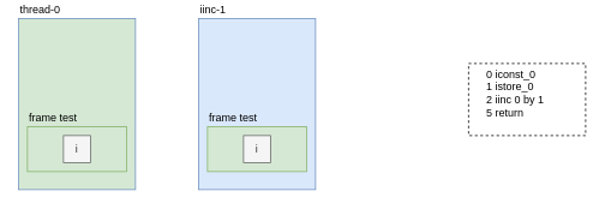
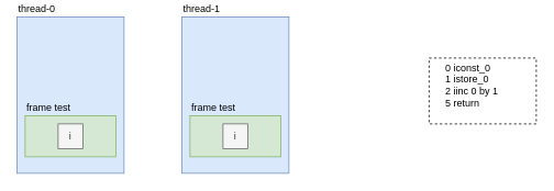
- <mxCell id="3" value="iinc-1" style="rounded=0;whiteSpace=wrap;html=1;align=left;labelPosition=center;verticalLabelPosition=top;verticalAlign=bottom;labelBorderColor=none;fillColor=#dae8fc;strokeColor=#6c8ebf;" parent="1" vertex="1"><mxGeometry x="220" y="20" width="130" height="190" as="geometry" /></mxCell>
+ <mxCell id="3" value="thread-1" style="rounded=0;whiteSpace=wrap;html=1;align=left;labelPosition=center;verticalLabelPosition=top;verticalAlign=bottom;labelBorderColor=none;fillColor=#dae8fc;strokeColor=#6c8ebf;" parent="1" vertex="1"><mxGeometry x="220" y="20" width="130" height="190" as="geometry" /></mxCell>
- <mxCell id="2" value="thread-0" style="rounded=0;whiteSpace=wrap;html=1;align=left;labelPosition=center;verticalLabelPosition=top;verticalAlign=bottom;labelBorderColor=none;fillColor=#d5e8d4;strokeColor=#6c8ebf;" parent="1" vertex="1"><mxGeometry x="20" y="20" width="130" height="190" as="geometry" /></mxCell>
+ <mxCell id="2" value="thread-0" style="rounded=0;whiteSpace=wrap;html=1;align=left;labelPosition=center;verticalLabelPosition=top;verticalAlign=bottom;labelBorderColor=none;fillColor=#dae8fc;strokeColor=#6c8ebf;" parent="1" vertex="1"><mxGeometry x="20" y="20" width="130" height="190" as="geometry" /></mxCell>
